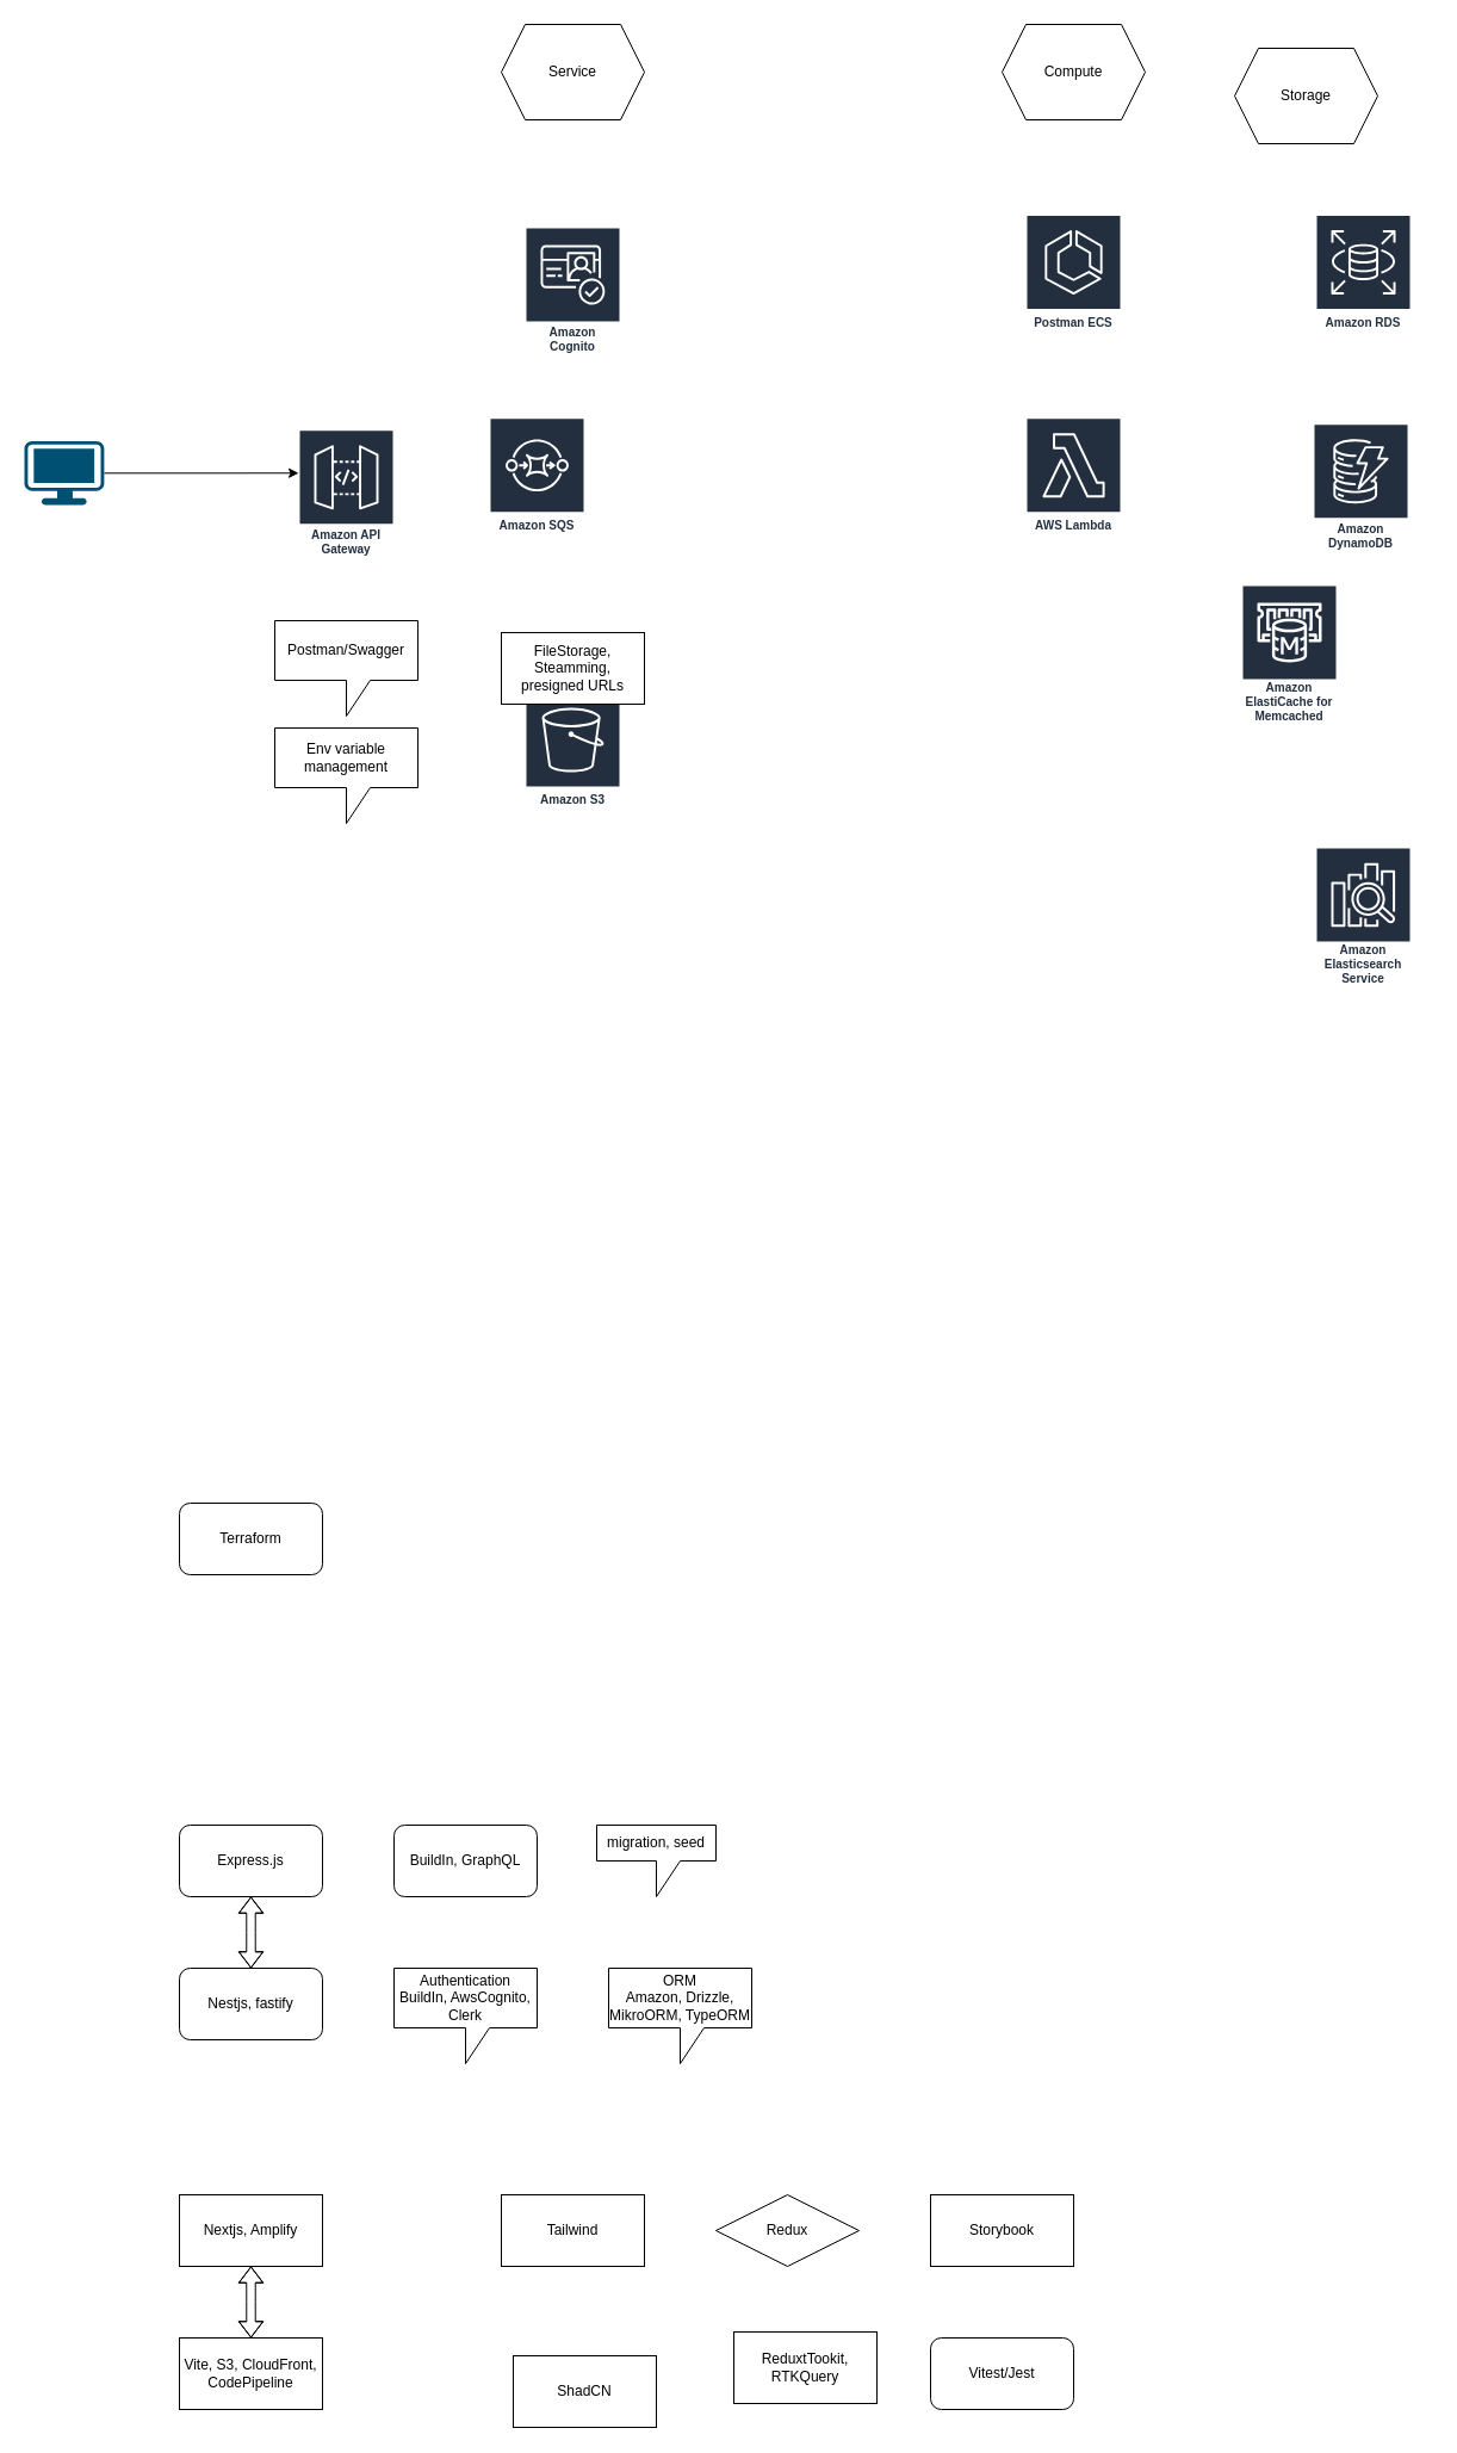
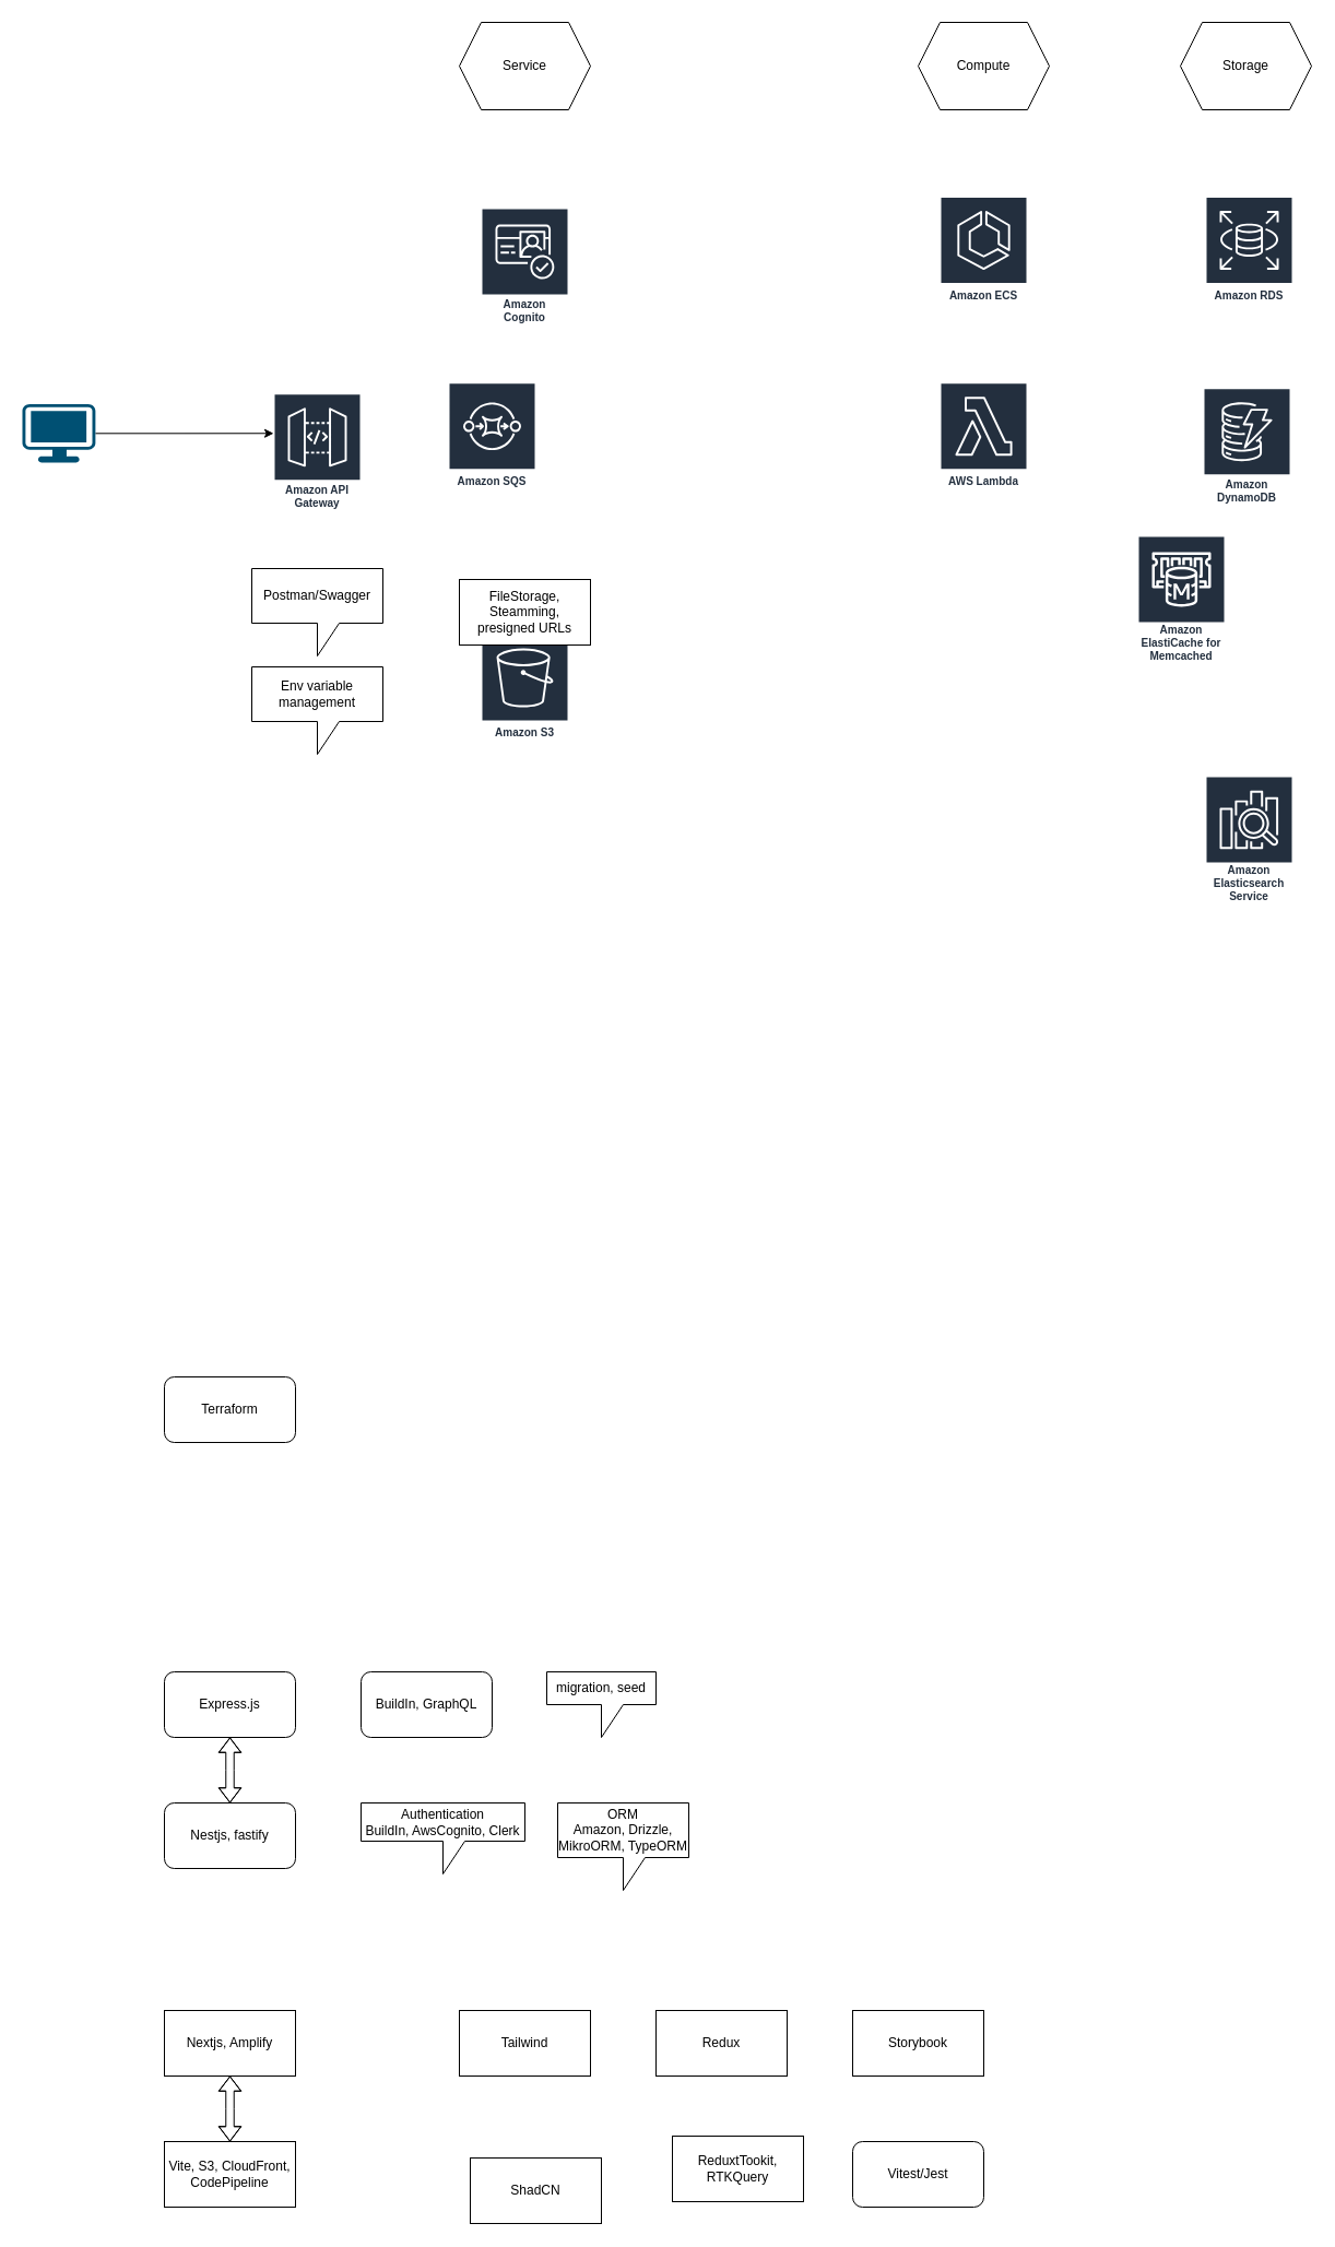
- <mxCell id="14" value="Storage" style="shape=hexagon;perimeter=hexagonPerimeter2;whiteSpace=wrap;html=1;fixedSize=1;" vertex="1" parent="1"><mxGeometry x="1035" y="40" width="120" height="80" as="geometry" /></mxCell>
+ <mxCell id="14" value="Storage" style="shape=hexagon;perimeter=hexagonPerimeter2;whiteSpace=wrap;html=1;fixedSize=1;" vertex="1" parent="1"><mxGeometry x="1080" y="20" width="120" height="80" as="geometry" /></mxCell>
- <mxCell id="7" value="Postman ECS" style="sketch=0;outlineConnect=0;fontColor=#232F3E;gradientColor=none;strokeColor=#ffffff;fillColor=#232F3E;dashed=0;verticalLabelPosition=middle;verticalAlign=bottom;align=center;html=1;whiteSpace=wrap;fontSize=10;fontStyle=1;spacing=3;shape=mxgraph.aws4.productIcon;prIcon=mxgraph.aws4.ecs;" vertex="1" parent="1"><mxGeometry x="860" y="179.5" width="80" height="100" as="geometry" /></mxCell>
+ <mxCell id="7" value="Amazon ECS" style="sketch=0;outlineConnect=0;fontColor=#232F3E;gradientColor=none;strokeColor=#ffffff;fillColor=#232F3E;dashed=0;verticalLabelPosition=middle;verticalAlign=bottom;align=center;html=1;whiteSpace=wrap;fontSize=10;fontStyle=1;spacing=3;shape=mxgraph.aws4.productIcon;prIcon=mxgraph.aws4.ecs;" vertex="1" parent="1"><mxGeometry x="860" y="179.5" width="80" height="100" as="geometry" /></mxCell>
- <mxCell id="35" value="Authentication&lt;br&gt;BuildIn, AwsCognito, Clerk" style="shape=callout;whiteSpace=wrap;html=1;perimeter=calloutPerimeter;" vertex="1" parent="1"><mxGeometry x="330" y="1650" width="120" height="80" as="geometry" /></mxCell>
+ <mxCell id="35" value="Authentication&lt;br&gt;BuildIn, AwsCognito, Clerk" style="shape=callout;whiteSpace=wrap;html=1;perimeter=calloutPerimeter;" vertex="1" parent="1"><mxGeometry x="330" y="1650" width="150" height="65" as="geometry" /></mxCell>
- <mxCell id="19" value="Redux" style="rhombus;whiteSpace=wrap;html=1;" vertex="1" parent="1"><mxGeometry x="600" y="1840" width="120" height="60" as="geometry" /></mxCell>
+ <mxCell id="19" value="Redux" style="rounded=0;whiteSpace=wrap;html=1;" vertex="1" parent="1"><mxGeometry x="600" y="1840" width="120" height="60" as="geometry" /></mxCell>
